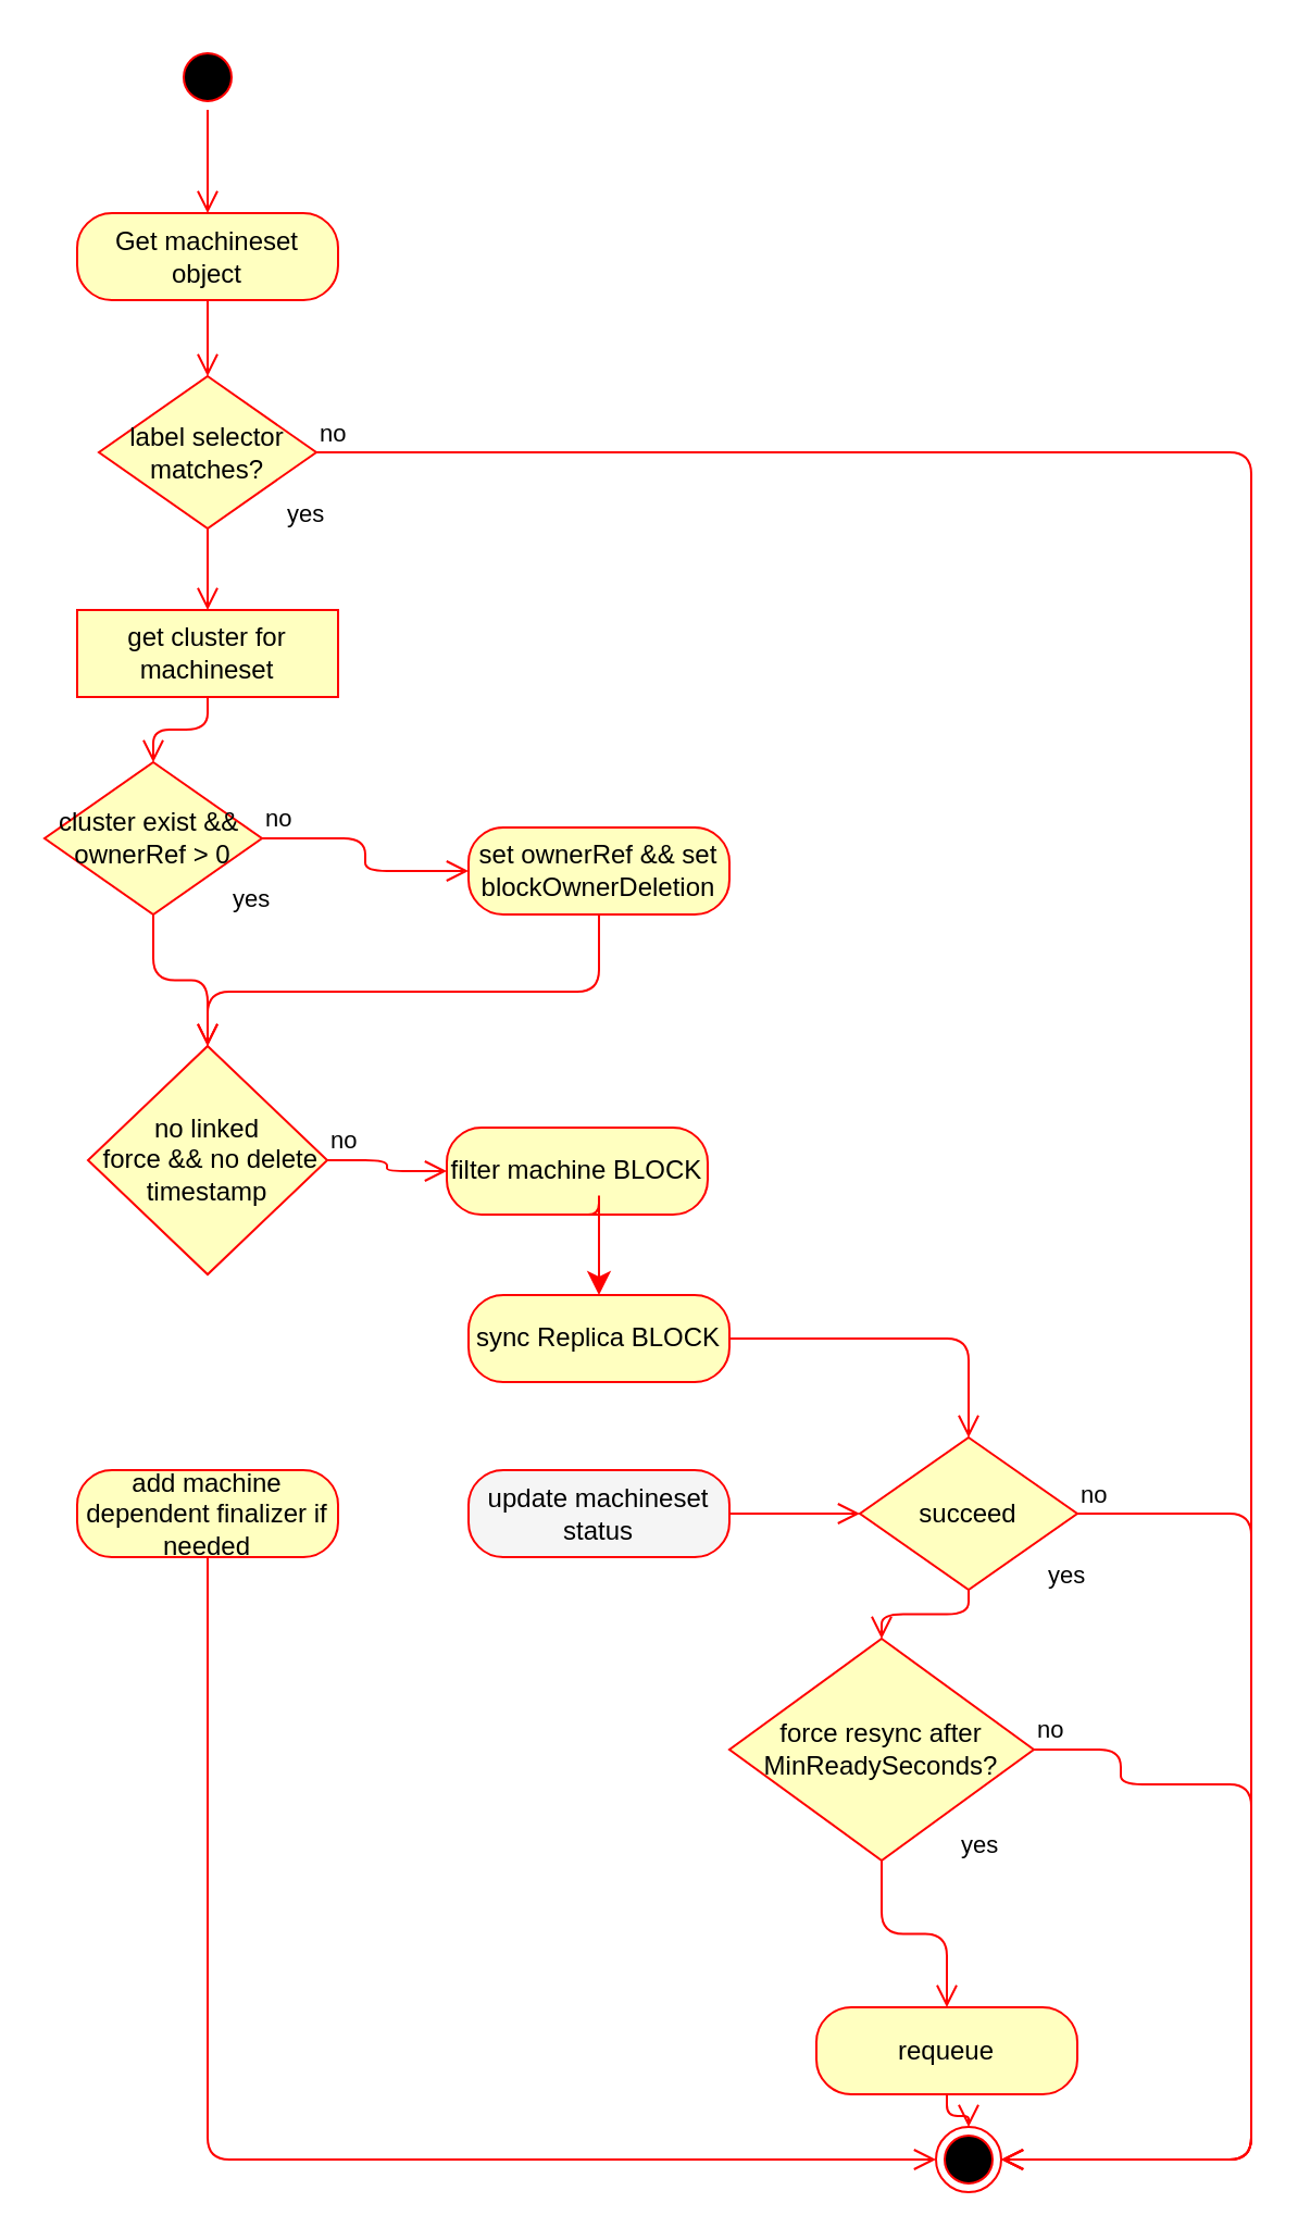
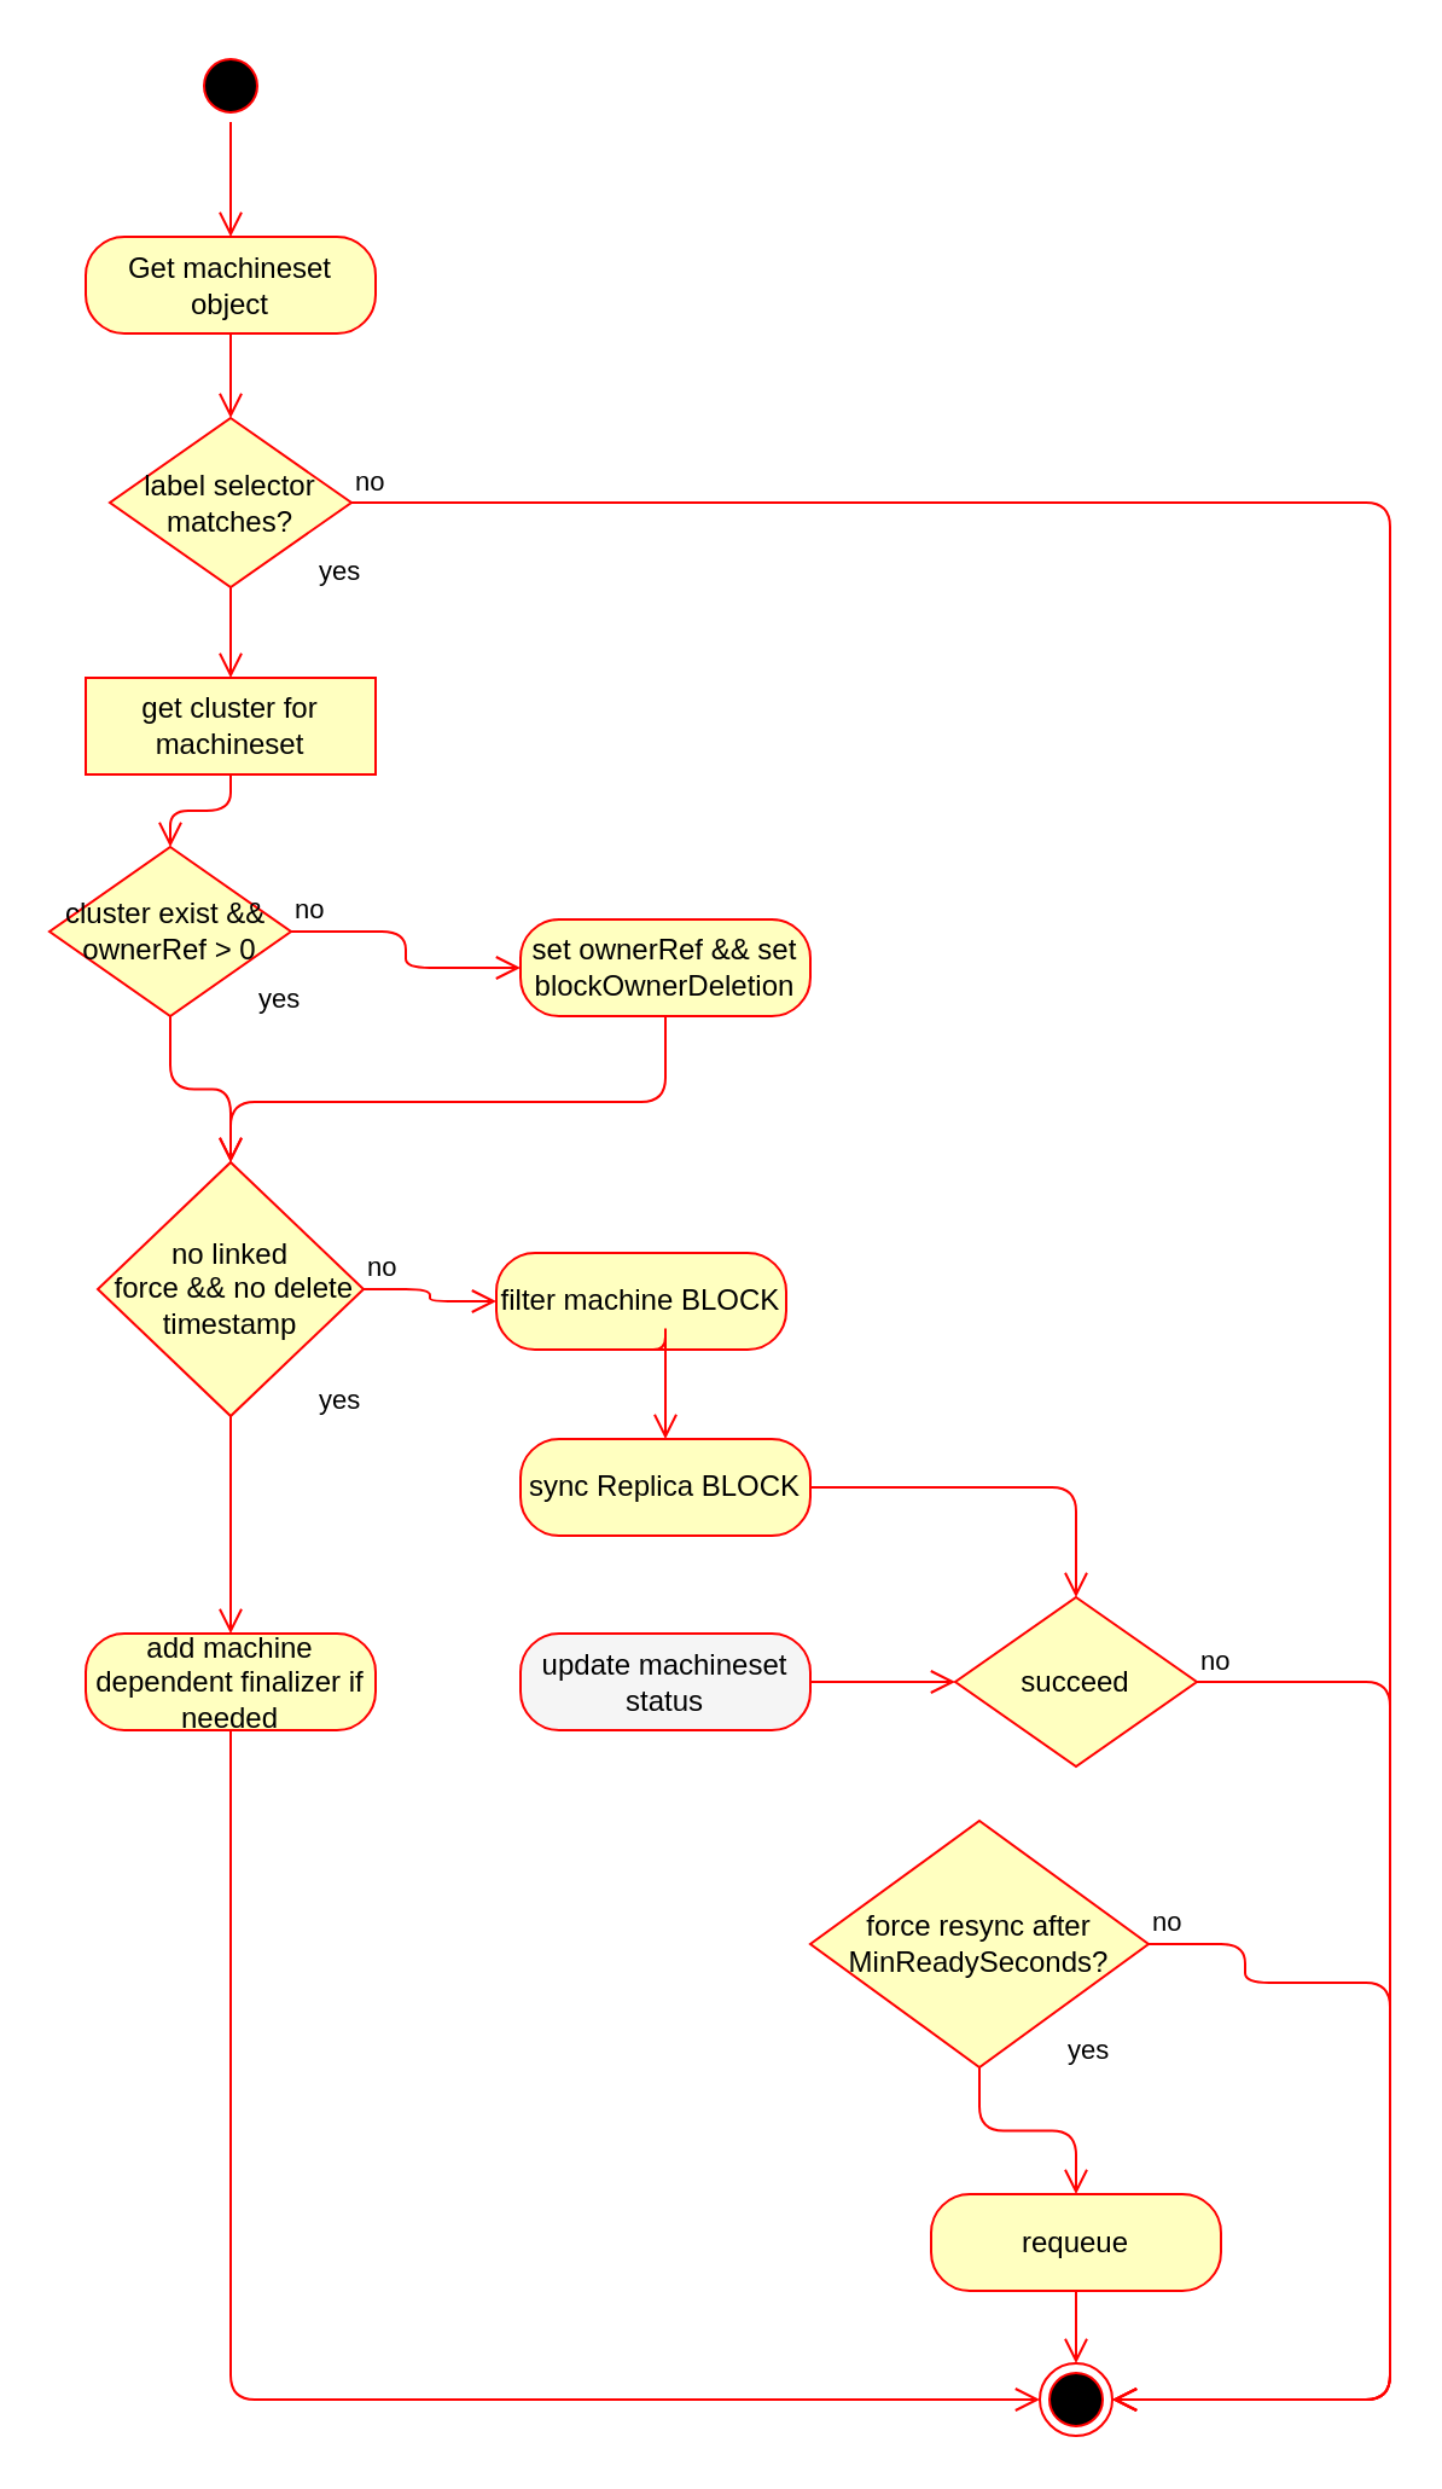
- <mxCell id="17" value="" style="edgeStyle=orthogonalEdgeStyle;html=1;verticalAlign=bottom;endArrow=classic;endSize=8;strokeColor=#ff0000;entryX=0.5;entryY=0;entryDx=0;entryDy=0;exitX=0.5;exitY=1;exitDx=0;exitDy=0;" parent="1" source="16" target="18" edge="1"><mxGeometry relative="1" as="geometry"><mxPoint x="335" y="518.5" as="targetPoint" /><mxPoint x="335" y="518.5" as="sourcePoint" /><Array as="points"><mxPoint x="275" y="547.5" /><mxPoint x="275" y="547.5" /></Array></mxGeometry></mxCell>
+ <mxCell id="17" value="" style="edgeStyle=orthogonalEdgeStyle;html=1;verticalAlign=bottom;endArrow=open;endSize=8;strokeColor=#ff0000;entryX=0.5;entryY=0;entryDx=0;entryDy=0;exitX=0.5;exitY=1;exitDx=0;exitDy=0;" parent="1" source="16" target="18" edge="1"><mxGeometry relative="1" as="geometry"><mxPoint x="335" y="518.5" as="targetPoint" /><mxPoint x="335" y="518.5" as="sourcePoint" /><Array as="points"><mxPoint x="275" y="547.5" /><mxPoint x="275" y="547.5" /></Array></mxGeometry></mxCell>
+ <mxCell id="33" value="yes" style="edgeStyle=orthogonalEdgeStyle;html=1;align=left;verticalAlign=top;endArrow=open;endSize=8;strokeColor=#ff0000;entryX=0.5;entryY=0;entryDx=0;entryDy=0;" parent="1" source="31" edge="1" target="34"><mxGeometry x="-1" y="40" relative="1" as="geometry"><mxPoint x="95" y="587.5" as="targetPoint" /><mxPoint x="-5" y="-20" as="offset" /></mxGeometry></mxCell>
- <mxCell id="25" value="yes" style="edgeStyle=orthogonalEdgeStyle;html=1;align=left;verticalAlign=top;endArrow=open;endSize=8;strokeColor=#ff0000;entryX=0.5;entryY=0;entryDx=0;entryDy=0;exitX=0.5;exitY=1;exitDx=0;exitDy=0;" parent="1" source="23" target="26" edge="1"><mxGeometry x="-1" y="40" relative="1" as="geometry"><mxPoint x="635" y="705.5" as="targetPoint" /><mxPoint x="-5" y="-20" as="offset" /></mxGeometry></mxCell>
- <mxCell id="29" value="requeue" style="rounded=1;whiteSpace=wrap;html=1;arcSize=40;fontColor=#000000;fillColor=#ffffc0;strokeColor=#ff0000;" parent="1" vertex="1"><mxGeometry x="375" y="922.5" width="120" height="40" as="geometry" /></mxCell>
+ <mxCell id="29" value="requeue" style="rounded=1;whiteSpace=wrap;html=1;arcSize=40;fontColor=#000000;fillColor=#ffffc0;strokeColor=#ff0000;" parent="1" vertex="1"><mxGeometry x="385" y="907.5" width="120" height="40" as="geometry" /></mxCell>
